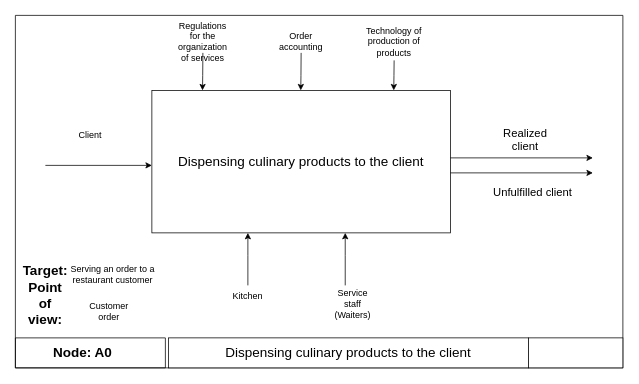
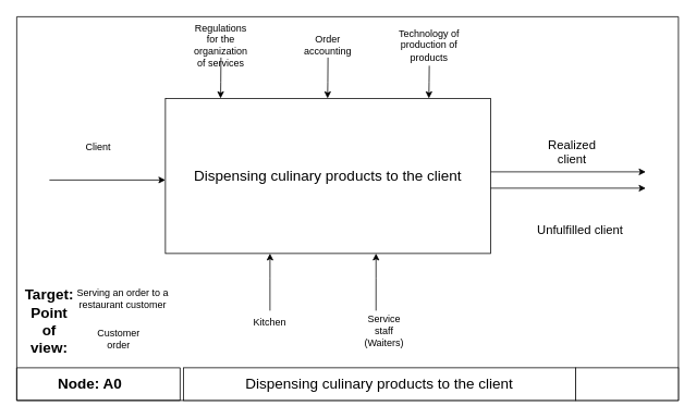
- <mxCell id="27" value="&lt;div style=&quot;font-size: 15px;&quot;&gt;Unfulfilled client&lt;/div&gt;" style="text;html=1;align=center;verticalAlign=middle;whiteSpace=wrap;rounded=0;" parent="2" vertex="1"><mxGeometry x="610" y="220" width="160" height="30" as="geometry" /></mxCell>
+ <mxCell id="27" value="&lt;div style=&quot;font-size: 15px;&quot;&gt;Unfulfilled client&lt;/div&gt;" style="text;html=1;align=center;verticalAlign=middle;whiteSpace=wrap;rounded=0;" parent="2" vertex="1"><mxGeometry x="610" y="245" width="160" height="30" as="geometry" /></mxCell>
